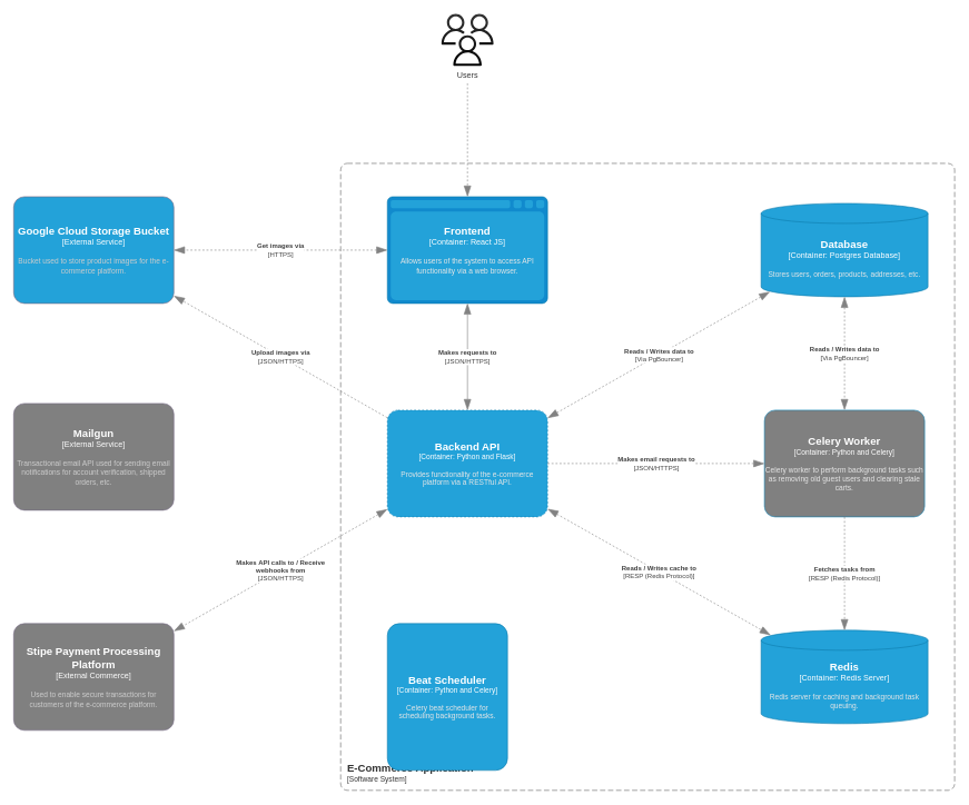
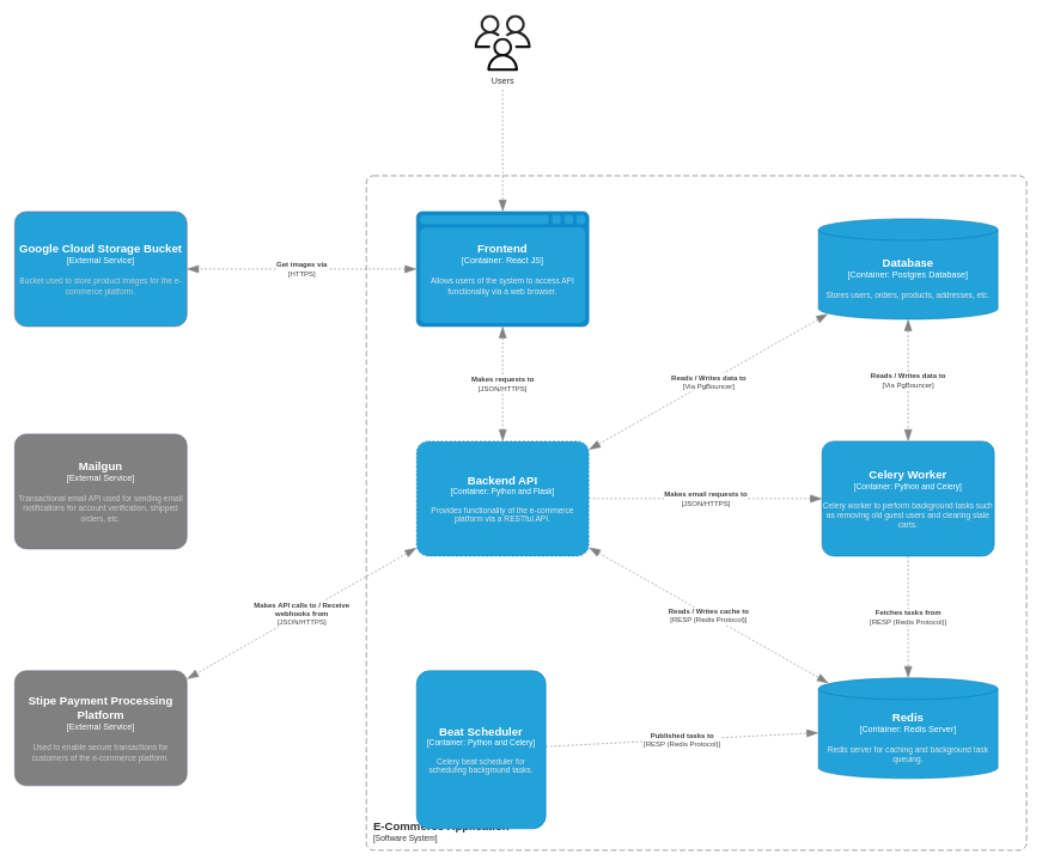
- <mxCell id="9" value="&lt;div style=&quot;text-align: left&quot;&gt;&lt;div style=&quot;text-align: center&quot;&gt;&lt;b&gt;Upload images via&lt;/b&gt;&lt;/div&gt;&lt;div style=&quot;text-align: center&quot;&gt;[JSON/HTTPS]&lt;/div&gt;&lt;/div&gt;" style="endArrow=blockThin;html=1;fontSize=10;fontColor=#404040;strokeWidth=1;endFill=1;strokeColor=#828282;elbow=vertical;metaEdit=1;endSize=14;startSize=14;jumpStyle=arc;jumpSize=16;rounded=0;dashed=1;" parent="1" source="6" target="5" edge="1"><mxGeometry width="240" relative="1" as="geometry"><mxPoint x="1140" y="744" as="sourcePoint" /><mxPoint x="1380" y="744" as="targetPoint" /></mxGeometry></mxCell>
- <mxCell id="7" value="&lt;div style=&quot;text-align: left&quot;&gt;&lt;div style=&quot;text-align: center&quot;&gt;&lt;b&gt;Makes requests to&lt;/b&gt;&lt;/div&gt;&lt;div style=&quot;text-align: center&quot;&gt;[JSON/HTTPS]&lt;/div&gt;&lt;/div&gt;" style="endArrow=blockThin;html=1;fontSize=10;fontColor=#404040;strokeWidth=1;endFill=1;strokeColor=#828282;elbow=vertical;metaEdit=1;endSize=14;startSize=14;jumpStyle=arc;jumpSize=16;rounded=0;dashed=0;startArrow=blockThin;startFill=1;" parent="1" source="3" target="6" edge="1"><mxGeometry width="240" relative="1" as="geometry"><mxPoint x="860" y="444" as="sourcePoint" /><mxPoint x="1100" y="444" as="targetPoint" /></mxGeometry></mxCell>
+ <mxCell id="7" value="&lt;div style=&quot;text-align: left&quot;&gt;&lt;div style=&quot;text-align: center&quot;&gt;&lt;b&gt;Makes requests to&lt;/b&gt;&lt;/div&gt;&lt;div style=&quot;text-align: center&quot;&gt;[JSON/HTTPS]&lt;/div&gt;&lt;/div&gt;" style="endArrow=blockThin;html=1;fontSize=10;fontColor=#404040;strokeWidth=1;endFill=1;strokeColor=#828282;elbow=vertical;metaEdit=1;endSize=14;startSize=14;jumpStyle=arc;jumpSize=16;rounded=0;dashed=1;startArrow=blockThin;startFill=1" parent="1" source="3" target="6" edge="1"><mxGeometry width="240" relative="1" as="geometry"><mxPoint x="860" y="444" as="sourcePoint" /><mxPoint x="1100" y="444" as="targetPoint" /></mxGeometry></mxCell>
- <mxCell id="13" value="&lt;font style=&quot;font-size: 16px&quot;&gt;&lt;b&gt;Celery Worker&lt;/b&gt;&lt;/font&gt;&lt;div&gt;[Container: Python and Celery]&lt;/div&gt;&lt;br&gt;&lt;div&gt;&lt;font style=&quot;font-size: 11px&quot;&gt;&lt;font color=&quot;#E6E6E6&quot;&gt;Celery worker to perform background tasks such as removing old guest users and clearing stale carts.&lt;/font&gt;&lt;/div&gt;" style="rounded=1;whiteSpace=wrap;html=1;fontSize=11;labelBackgroundColor=none;fillColor=#808080;fontColor=#ffffff;align=center;arcSize=10;strokeColor=#0E7DAD;metaEdit=1;resizable=1;points=[[0.25,0,0],[0.5,0,0],[0.75,0,0],[1,0.25,0],[1,0.5,0],[1,0.75,0],[0.75,1,0],[0.5,1,0],[0.25,1,0],[0,0.75,0],[0,0.5,0],[0,0.25,0]];" parent="1" vertex="1"><mxGeometry x="1145" y="614" width="240" height="160" as="geometry" /></mxCell>
+ <mxCell id="13" value="&lt;font style=&quot;font-size: 16px&quot;&gt;&lt;b&gt;Celery Worker&lt;/b&gt;&lt;/font&gt;&lt;div&gt;[Container: Python and Celery]&lt;/div&gt;&lt;br&gt;&lt;div&gt;&lt;font style=&quot;font-size: 11px&quot;&gt;&lt;font color=&quot;#E6E6E6&quot;&gt;Celery worker to perform background tasks such as removing old guest users and clearing stale carts.&lt;/font&gt;&lt;/div&gt;" style="rounded=1;whiteSpace=wrap;html=1;fontSize=11;labelBackgroundColor=none;fillColor=#23A2D9;fontColor=#ffffff;align=center;arcSize=10;strokeColor=#0E7DAD;metaEdit=1;resizable=1;points=[[0.25,0,0],[0.5,0,0],[0.75,0,0],[1,0.25,0],[1,0.5,0],[1,0.75,0],[0.75,1,0],[0.5,1,0],[0.25,1,0],[0,0.75,0],[0,0.5,0],[0,0.25,0]];" parent="1" vertex="1"><mxGeometry x="1145" y="614" width="240" height="160" as="geometry" /></mxCell>
- <mxCell id="19" value="&lt;font style=&quot;font-size: 16px&quot;&gt;&lt;b&gt;Stipe Payment Processing Platform&lt;/b&gt;&lt;/font&gt;&lt;div&gt;[External Commerce]&lt;/div&gt;&lt;br&gt;&lt;div&gt;&lt;font style=&quot;font-size: 11px&quot;&gt;&lt;font color=&quot;#cccccc&quot;&gt;Used to enable secure transactions for customers of the e-commerce platform.&lt;/font&gt;&lt;/div&gt;" style="rounded=1;whiteSpace=wrap;html=1;labelBackgroundColor=none;fillColor=#808080;fontColor=#ffffff;align=center;arcSize=10;strokeColor=#736782;metaEdit=1;resizable=1;points=[[0.25,0,0],[0.5,0,0],[0.75,0,0],[1,0.25,0],[1,0.5,0],[1,0.75,0],[0.75,1,0],[0.5,1,0],[0.25,1,0],[0,0.75,0],[0,0.5,0],[0,0.25,0]];verticalAlign=middle;fontFamily=Helvetica;fontSize=12;" parent="1" vertex="1"><mxGeometry x="20" y="934" width="240" height="160" as="geometry" /></mxCell>
+ <mxCell id="19" value="&lt;font style=&quot;font-size: 16px&quot;&gt;&lt;b&gt;Stipe Payment Processing Platform&lt;/b&gt;&lt;/font&gt;&lt;div&gt;[External Service]&lt;/div&gt;&lt;br&gt;&lt;div&gt;&lt;font style=&quot;font-size: 11px&quot;&gt;&lt;font color=&quot;#cccccc&quot;&gt;Used to enable secure transactions for customers of the e-commerce platform.&lt;/font&gt;&lt;/div&gt;" style="rounded=1;whiteSpace=wrap;html=1;labelBackgroundColor=none;fillColor=#808080;fontColor=#ffffff;align=center;arcSize=10;strokeColor=#736782;metaEdit=1;resizable=1;points=[[0.25,0,0],[0.5,0,0],[0.75,0,0],[1,0.25,0],[1,0.5,0],[1,0.75,0],[0.75,1,0],[0.5,1,0],[0.25,1,0],[0,0.75,0],[0,0.5,0],[0,0.25,0]];verticalAlign=middle;fontFamily=Helvetica;fontSize=12;" parent="1" vertex="1"><mxGeometry x="20" y="934" width="240" height="160" as="geometry" /></mxCell>
+ <mxCell id="15" value="&lt;div style=&quot;text-align: left&quot;&gt;&lt;div style=&quot;text-align: center&quot;&gt;&lt;b&gt;Published tasks to&lt;/b&gt;&lt;/div&gt;&lt;div style=&quot;text-align: center&quot;&gt;[RESP (Redis Protocol)]&lt;/div&gt;&lt;/div&gt;" style="endArrow=blockThin;html=1;fontSize=10;fontColor=#404040;strokeWidth=1;endFill=1;strokeColor=#828282;elbow=vertical;metaEdit=1;endSize=14;startSize=14;jumpStyle=arc;jumpSize=16;rounded=0;dashed=1;" parent="1" source="12" target="11" edge="1"><mxGeometry width="240" relative="1" as="geometry"><mxPoint x="1085" y="504" as="sourcePoint" /><mxPoint x="740" y="632" as="targetPoint" /></mxGeometry></mxCell>
